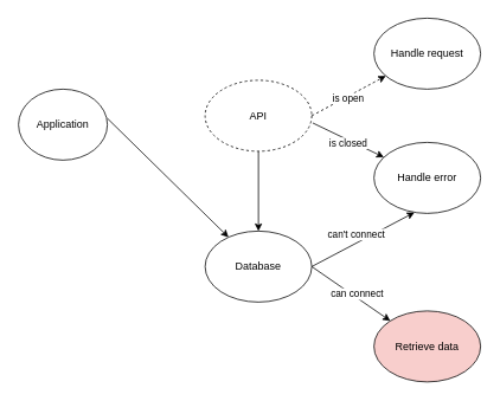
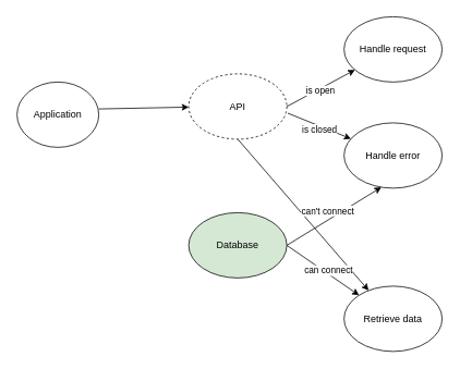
- <mxCell id="5" value="" style="endArrow=classic;html=1;rounded=0;exitX=1;exitY=0.5;exitDx=0;exitDy=0;dashed=1;" edge="1" parent="1" source="4" target="7"><mxGeometry width="50" height="50" relative="1" as="geometry"><mxPoint x="420" y="320" as="sourcePoint" /><mxPoint x="550" y="50" as="targetPoint" /></mxGeometry></mxCell>
+ <mxCell id="5" value="" style="endArrow=classic;html=1;rounded=0;exitX=1;exitY=0.5;exitDx=0;exitDy=0;" edge="1" parent="1" source="4" target="7"><mxGeometry width="50" height="50" relative="1" as="geometry"><mxPoint x="420" y="320" as="sourcePoint" /><mxPoint x="550" y="50" as="targetPoint" /></mxGeometry></mxCell>
- <mxCell id="3" value="" style="endArrow=classic;html=1;rounded=0;exitX=1;exitY=0.412;exitDx=0;exitDy=0;exitPerimeter=0;" edge="1" parent="1" source="2" target="12"><mxGeometry width="50" height="50" relative="1" as="geometry"><mxPoint x="420" y="320" as="sourcePoint" /><mxPoint x="460" y="60" as="targetPoint" /></mxGeometry></mxCell>
+ <mxCell id="3" value="" style="endArrow=classic;html=1;rounded=0;exitX=1;exitY=0.412;exitDx=0;exitDy=0;exitPerimeter=0;" edge="1" parent="1" source="2" target="4"><mxGeometry width="50" height="50" relative="1" as="geometry"><mxPoint x="420" y="320" as="sourcePoint" /><mxPoint x="460" y="60" as="targetPoint" /></mxGeometry></mxCell>
- <mxCell id="11" value="" style="endArrow=classic;html=1;rounded=0;exitX=0.5;exitY=1;exitDx=0;exitDy=0;" edge="1" parent="1" source="4" target="12"><mxGeometry width="50" height="50" relative="1" as="geometry"><mxPoint x="420" y="320" as="sourcePoint" /><mxPoint x="290" y="280" as="targetPoint" /></mxGeometry></mxCell>
+ <mxCell id="11" value="" style="endArrow=classic;html=1;rounded=0;exitX=0.5;exitY=1;exitDx=0;exitDy=0;" edge="1" parent="1" source="4" target="17"><mxGeometry width="50" height="50" relative="1" as="geometry"><mxPoint x="420" y="320" as="sourcePoint" /><mxPoint x="290" y="280" as="targetPoint" /></mxGeometry></mxCell>
- <mxCell id="10" value="Handle error" style="ellipse;whiteSpace=wrap;html=1;" vertex="1" parent="1"><mxGeometry x="420" y="160" width="120" height="80" as="geometry" /></mxCell>
+ <mxCell id="10" value="Handle error" style="ellipse;whiteSpace=wrap;html=1;" vertex="1" parent="1"><mxGeometry x="420" y="150" width="120" height="80" as="geometry" /></mxCell>
- <mxCell id="12" value="Database" style="ellipse;whiteSpace=wrap;html=1;" vertex="1" parent="1"><mxGeometry x="230" y="260" width="120" height="80" as="geometry" /></mxCell>
+ <mxCell id="12" value="Database" style="ellipse;whiteSpace=wrap;html=1;fillColor=#d5e8d4;" vertex="1" parent="1"><mxGeometry x="230" y="260" width="120" height="80" as="geometry" /></mxCell>
- <mxCell id="17" value="Retrieve data" style="ellipse;whiteSpace=wrap;html=1;fillColor=#f8cecc;" vertex="1" parent="1"><mxGeometry x="420" y="350" width="120" height="80" as="geometry" /></mxCell>
+ <mxCell id="17" value="Retrieve data" style="ellipse;whiteSpace=wrap;html=1;" vertex="1" parent="1"><mxGeometry x="420" y="350" width="120" height="80" as="geometry" /></mxCell>
